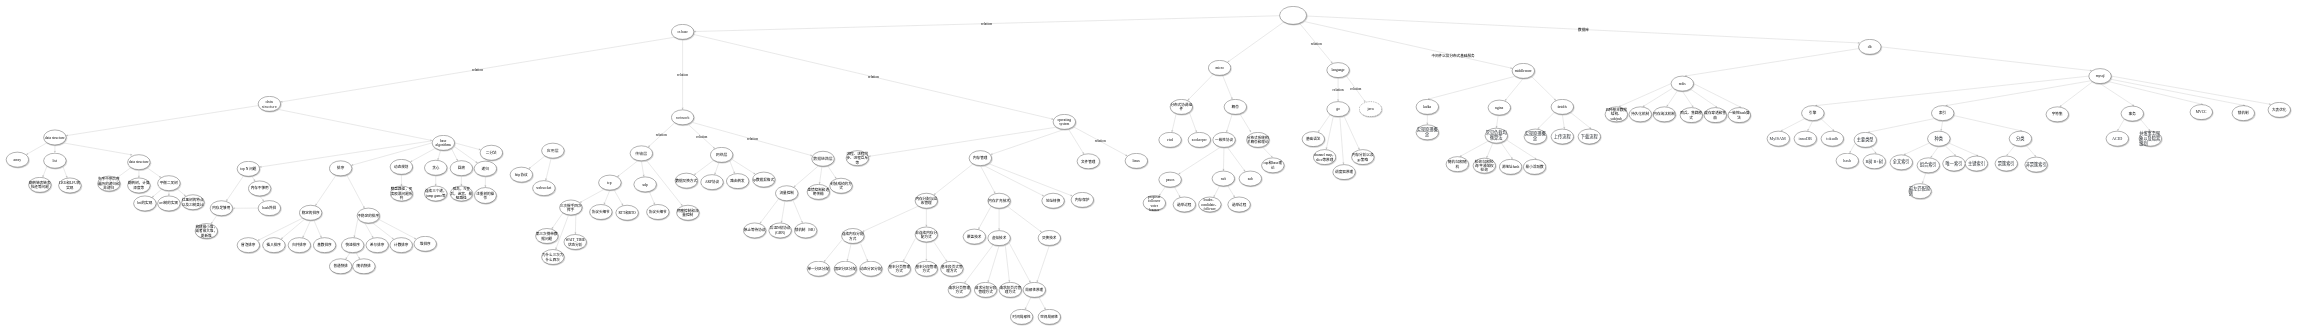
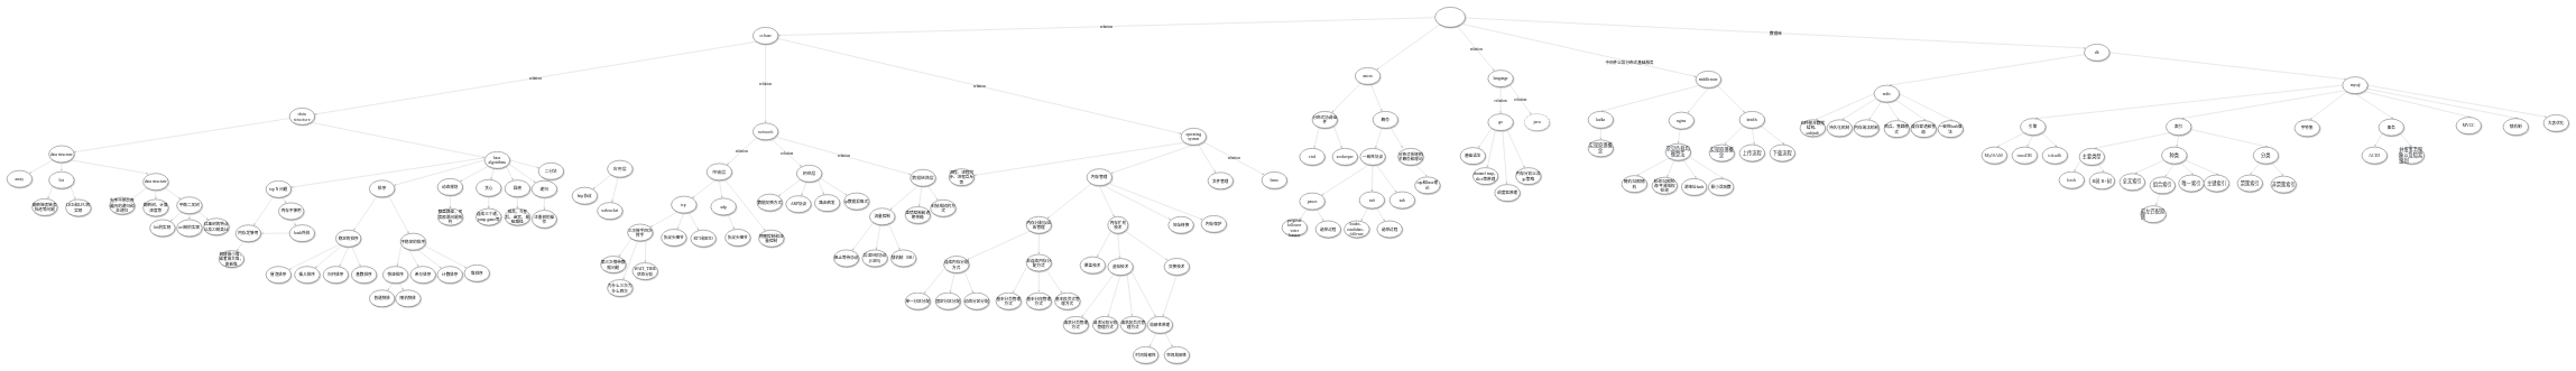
- <mxCell id="115" value="内存扩充技术" style="ellipse;whiteSpace=wrap;html=1;rounded=0;shadow=1;comic=0;labelBackgroundColor=none;strokeWidth=1;fontFamily=Verdana;fontSize=12;align=center;" parent="1" vertex="1"><mxGeometry x="3292.5" y="643" width="75" height="50" as="geometry" /></mxCell>
+ <mxCell id="115" value="内存扩充技术" style="ellipse;whiteSpace=wrap;html=1;rounded=0;shadow=1;comic=0;labelBackgroundColor=none;strokeWidth=1;fontFamily=Verdana;fontSize=12;align=center;" parent="1" vertex="1"><mxGeometry x="3292.5" y="643" width="60" height="50" as="geometry" /></mxCell>
